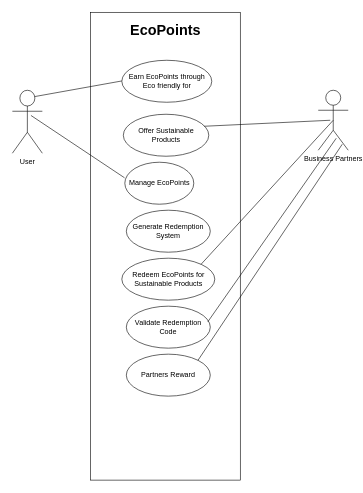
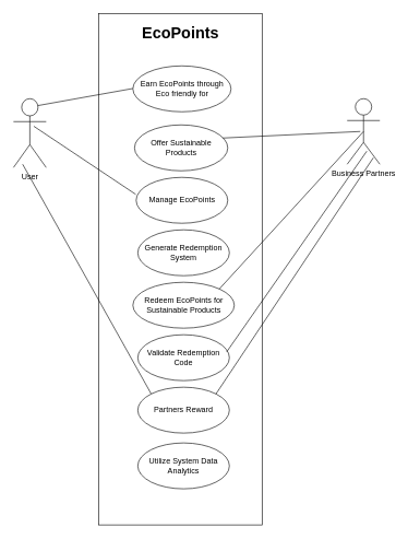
- <mxCell id="8" value="Manage EcoPoints" style="ellipse;whiteSpace=wrap;html=1;" parent="1" vertex="1"><mxGeometry x="207.5" y="270" width="115" height="70" as="geometry" /></mxCell>
+ <mxCell id="8" value="Manage EcoPoints" style="ellipse;whiteSpace=wrap;html=1;" parent="1" vertex="1"><mxGeometry x="207.5" y="270" width="140" height="70" as="geometry" /></mxCell>
+ <mxCell id="16" value="" style="endArrow=none;html=1;rounded=0;exitX=0.28;exitY=0.952;exitDx=0;exitDy=0;exitPerimeter=0;entryX=0;entryY=0;entryDx=0;entryDy=0;" parent="1" source="12" target="4" edge="1"><mxGeometry relative="1" as="geometry"><mxPoint x="-10" y="330" as="sourcePoint" /><mxPoint x="150" y="330" as="targetPoint" /></mxGeometry></mxCell>
+ <mxCell id="6" value="Utilize System Data Analytics" style="ellipse;whiteSpace=wrap;html=1;" parent="1" vertex="1"><mxGeometry x="210" y="675" width="140" height="70" as="geometry" /></mxCell>
